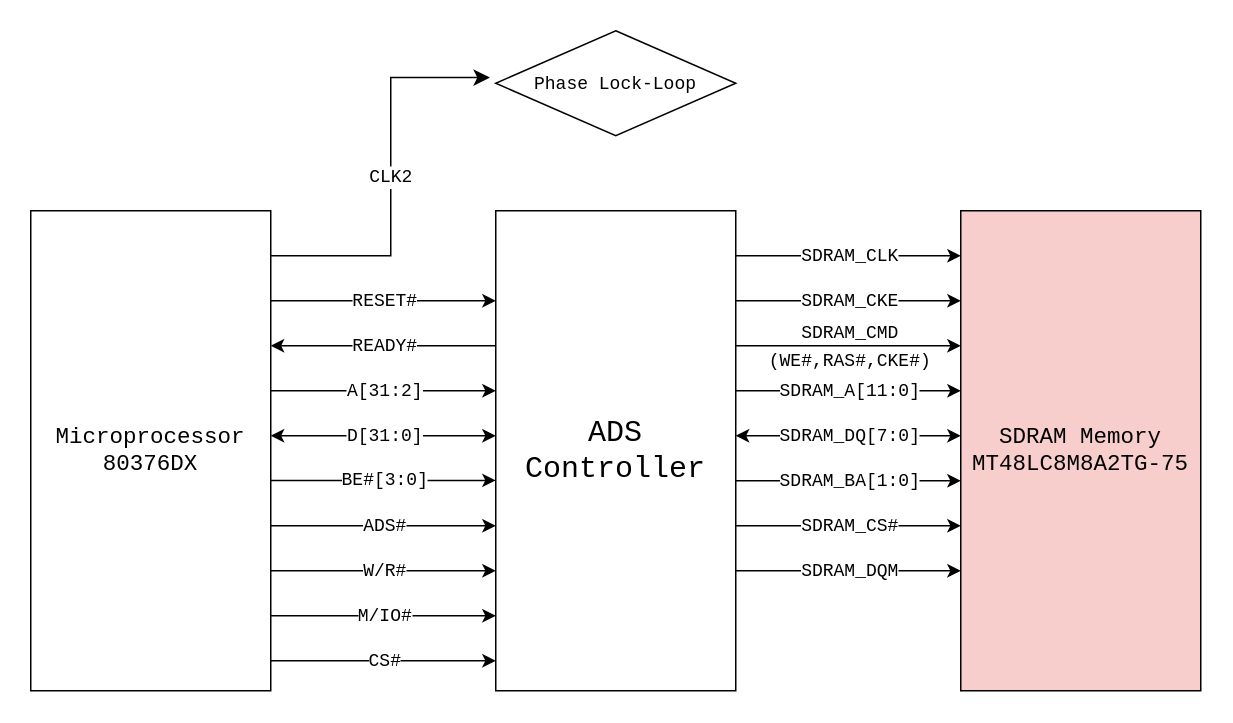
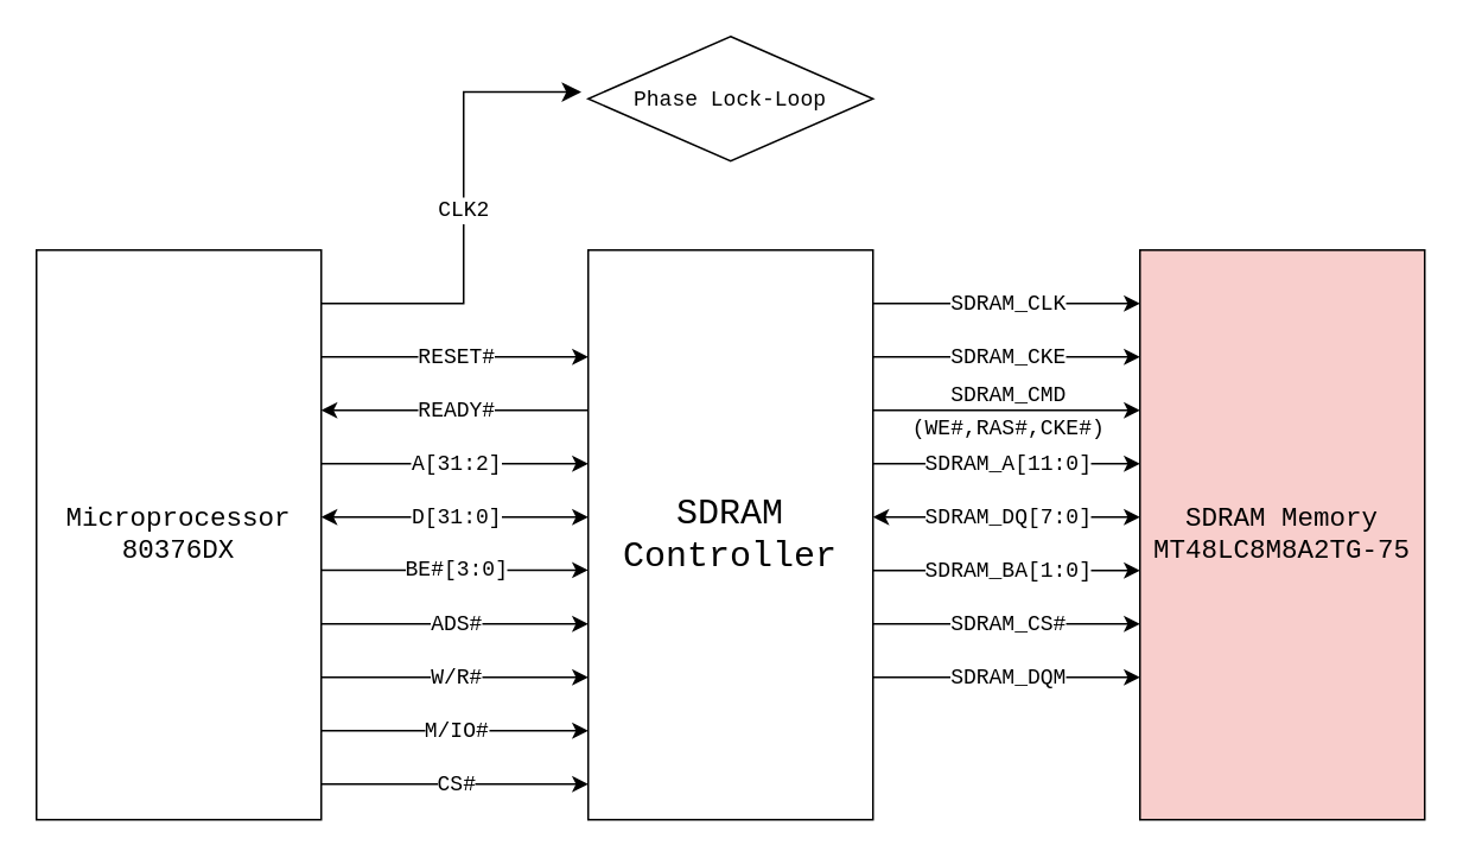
- <mxCell id="3" value="&lt;font style=&quot;font-size: 20px;&quot; face=&quot;Courier New&quot;&gt;ADS Controller&lt;/font&gt;" style="rounded=0;whiteSpace=wrap;html=1;" parent="1" vertex="1"><mxGeometry x="330" y="140" width="160" height="320" as="geometry" /></mxCell>
+ <mxCell id="3" value="&lt;font style=&quot;font-size: 20px;&quot; face=&quot;Courier New&quot;&gt;SDRAM Controller&lt;/font&gt;" style="rounded=0;whiteSpace=wrap;html=1;" parent="1" vertex="1"><mxGeometry x="330" y="140" width="160" height="320" as="geometry" /></mxCell>
